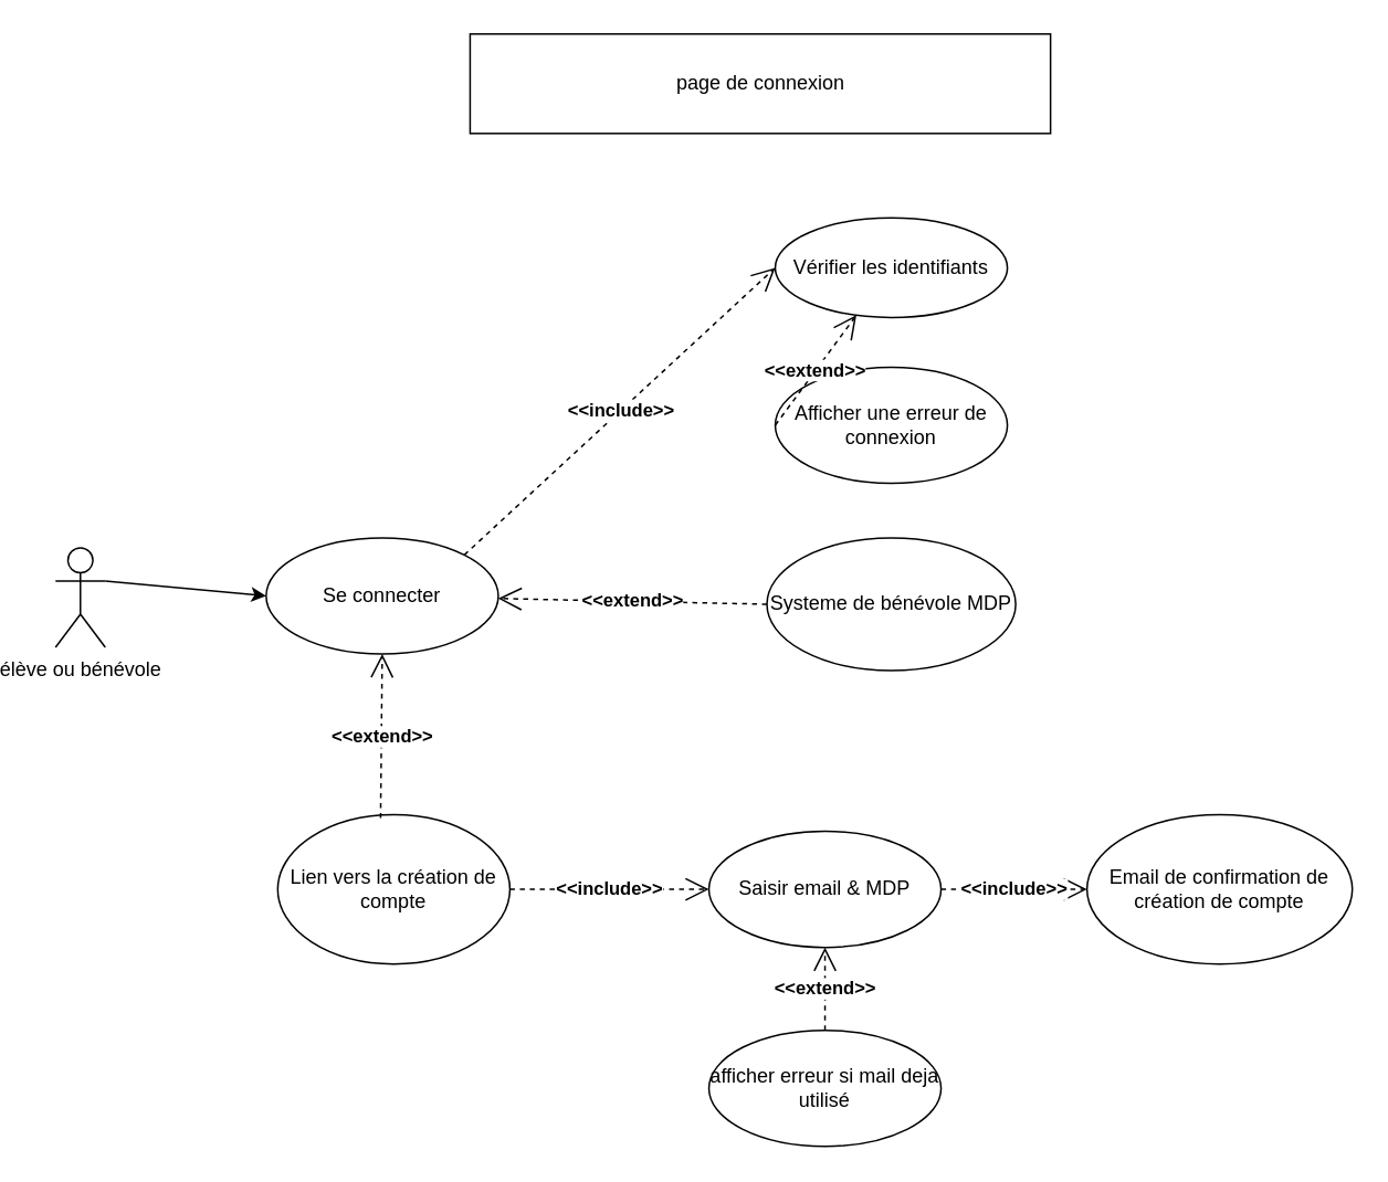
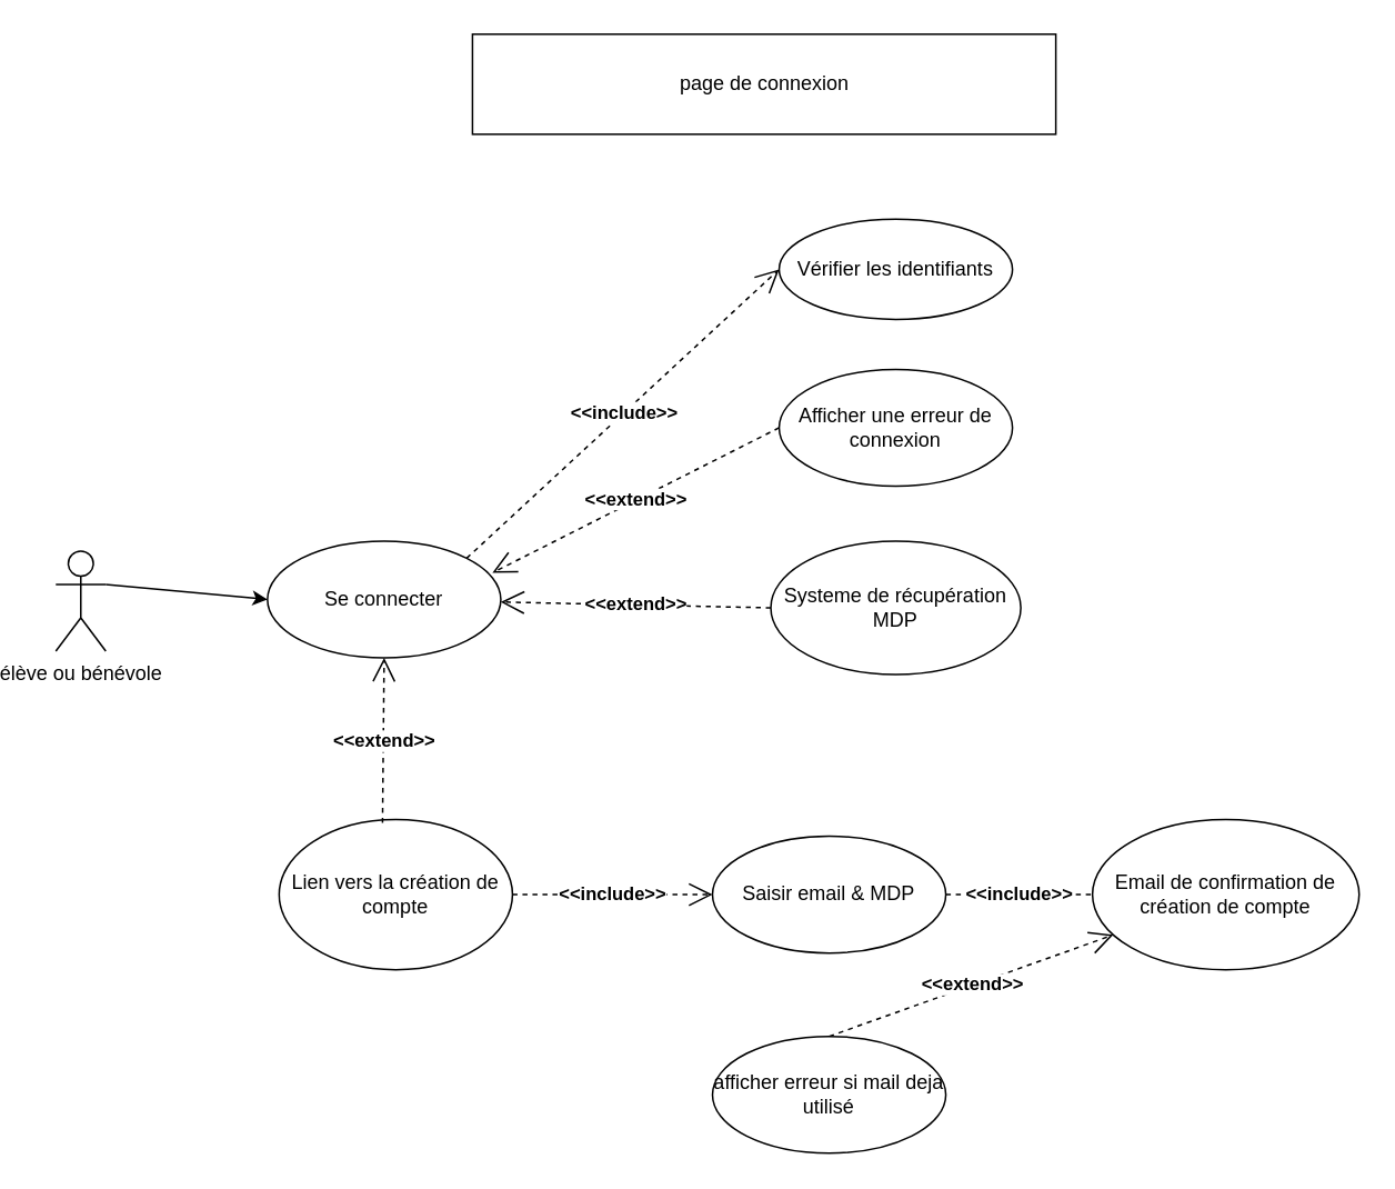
- <mxCell id="11" value="&lt;b&gt;&amp;lt;&amp;lt;extend&amp;gt;&amp;gt;&lt;/b&gt;" style="endArrow=open;endSize=12;dashed=1;html=1;exitX=0;exitY=0.5;exitDx=0;exitDy=0;" parent="1" source="8" target="7" edge="1"><mxGeometry width="160" relative="1" as="geometry"><mxPoint x="500" y="290" as="sourcePoint" /><mxPoint x="660" y="290" as="targetPoint" /></mxGeometry></mxCell>
+ <mxCell id="11" value="&lt;b&gt;&amp;lt;&amp;lt;extend&amp;gt;&amp;gt;&lt;/b&gt;" style="endArrow=open;endSize=12;dashed=1;html=1;exitX=0;exitY=0.5;exitDx=0;exitDy=0;entryX=0.964;entryY=0.271;entryDx=0;entryDy=0;entryPerimeter=0;" parent="1" source="8" target="5" edge="1"><mxGeometry width="160" relative="1" as="geometry"><mxPoint x="500" y="290" as="sourcePoint" /><mxPoint x="660" y="290" as="targetPoint" /></mxGeometry></mxCell>
- <mxCell id="9" value="Systeme de bénévole MDP" style="ellipse;whiteSpace=wrap;html=1;" parent="1" vertex="1"><mxGeometry x="449" y="324" width="150" height="80" as="geometry" /></mxCell>
+ <mxCell id="9" value="Systeme de récupération MDP" style="ellipse;whiteSpace=wrap;html=1;" parent="1" vertex="1"><mxGeometry x="449" y="324" width="150" height="80" as="geometry" /></mxCell>
- <mxCell id="18" value="&lt;b&gt;&amp;lt;&amp;lt;include&amp;gt;&amp;gt;&lt;/b&gt;" style="endArrow=open;endSize=12;dashed=1;html=1;exitX=1;exitY=0.5;exitDx=0;exitDy=0;entryX=0;entryY=0.5;entryDx=0;entryDy=0;" parent="1" source="13" target="15" edge="1"><mxGeometry width="160" relative="1" as="geometry"><mxPoint x="500" y="390" as="sourcePoint" /><mxPoint x="660" y="390" as="targetPoint" /></mxGeometry></mxCell>
+ <mxCell id="18" value="&lt;b&gt;&amp;lt;&amp;lt;include&amp;gt;&amp;gt;&lt;/b&gt;" style="endArrow=none;endSize=12;dashed=1;html=1;exitX=1;exitY=0.5;exitDx=0;exitDy=0;entryX=0;entryY=0.5;entryDx=0;entryDy=0;" parent="1" source="13" target="15" edge="1"><mxGeometry width="160" relative="1" as="geometry"><mxPoint x="500" y="390" as="sourcePoint" /><mxPoint x="660" y="390" as="targetPoint" /></mxGeometry></mxCell>
- <mxCell id="17" value="&lt;b&gt;&amp;lt;&amp;lt;extend&amp;gt;&amp;gt;&lt;/b&gt;" style="endArrow=open;endSize=12;dashed=1;html=1;exitX=0.5;exitY=0;exitDx=0;exitDy=0;entryX=0.5;entryY=1;entryDx=0;entryDy=0;" parent="1" source="14" target="13" edge="1"><mxGeometry width="160" relative="1" as="geometry"><mxPoint x="500" y="390" as="sourcePoint" /><mxPoint x="660" y="390" as="targetPoint" /></mxGeometry></mxCell>
+ <mxCell id="17" value="&lt;b&gt;&amp;lt;&amp;lt;extend&amp;gt;&amp;gt;&lt;/b&gt;" style="endArrow=open;endSize=12;dashed=1;html=1;exitX=0.5;exitY=0;exitDx=0;exitDy=0;" parent="1" source="14" target="15" edge="1"><mxGeometry width="160" relative="1" as="geometry"><mxPoint x="500" y="390" as="sourcePoint" /><mxPoint x="660" y="390" as="targetPoint" /></mxGeometry></mxCell>
